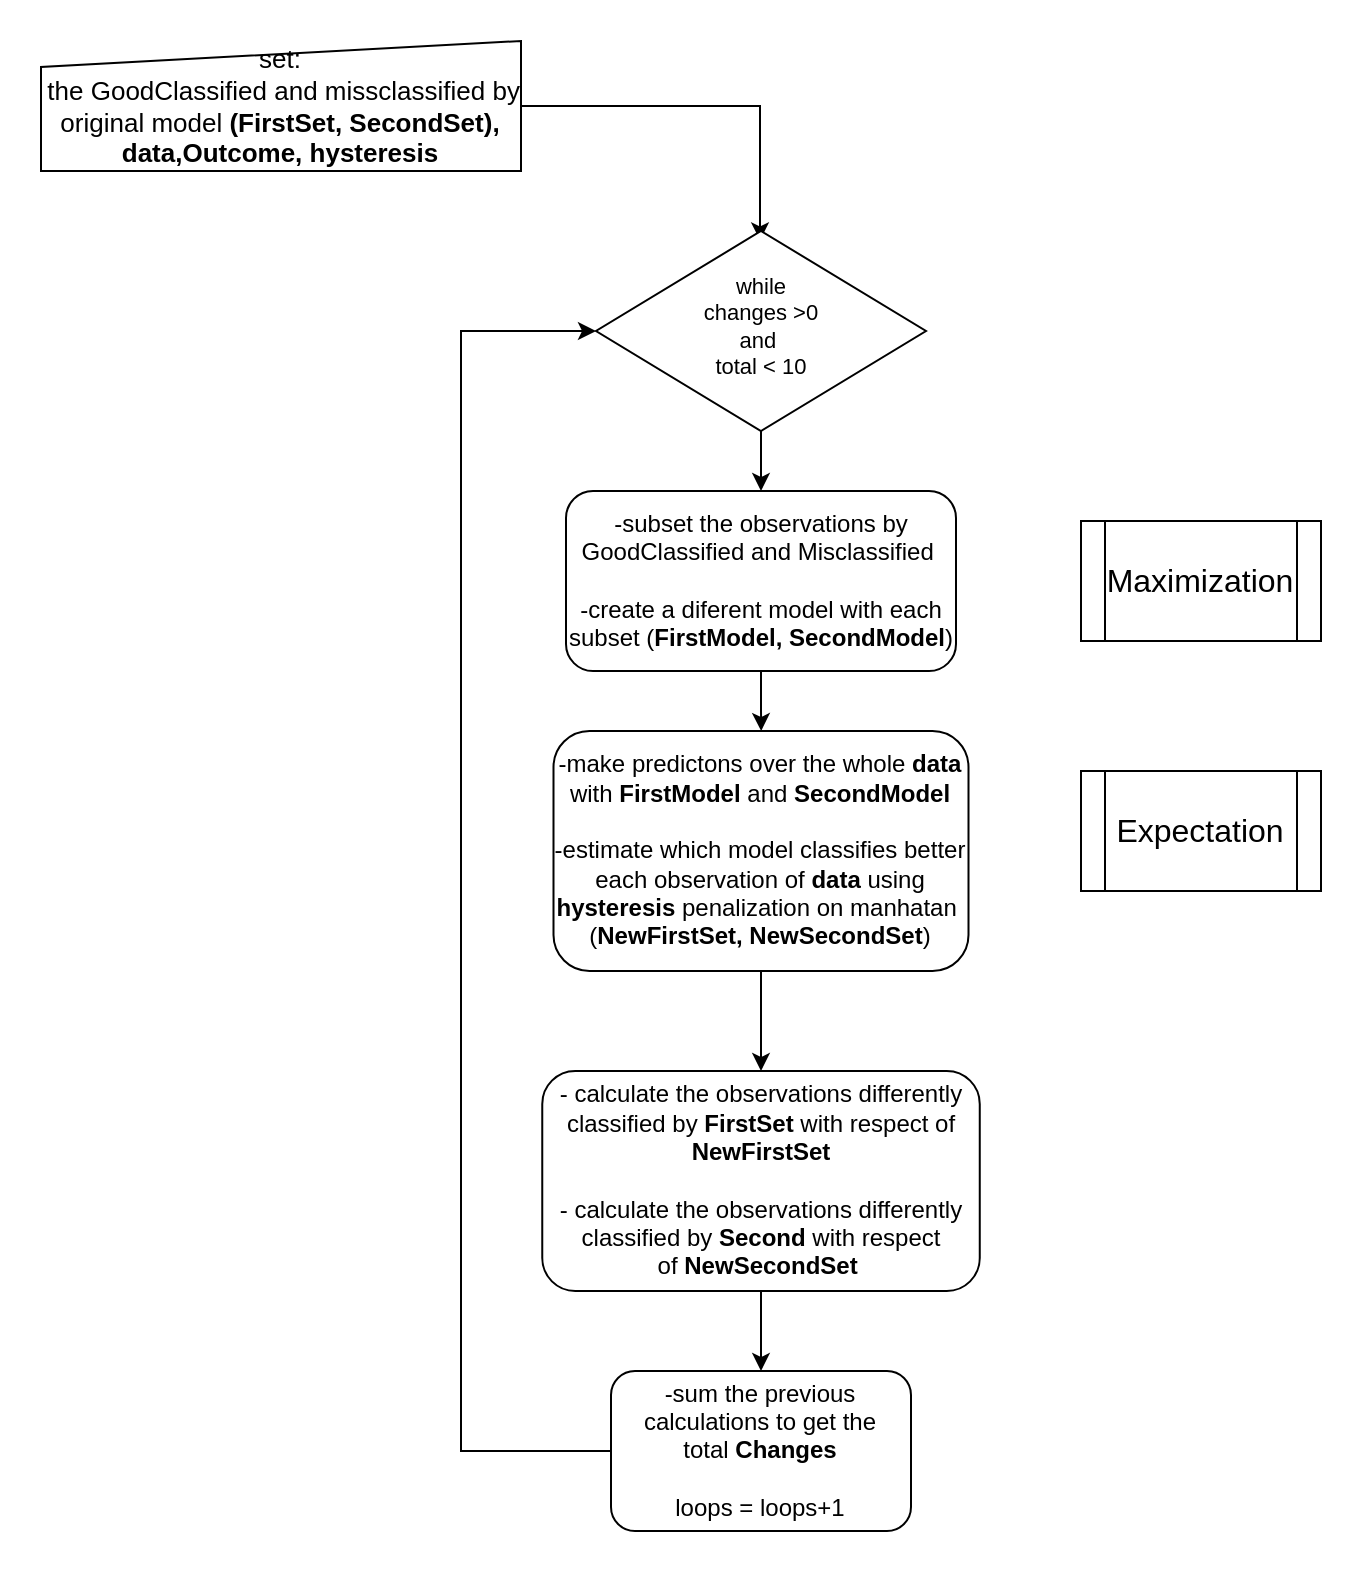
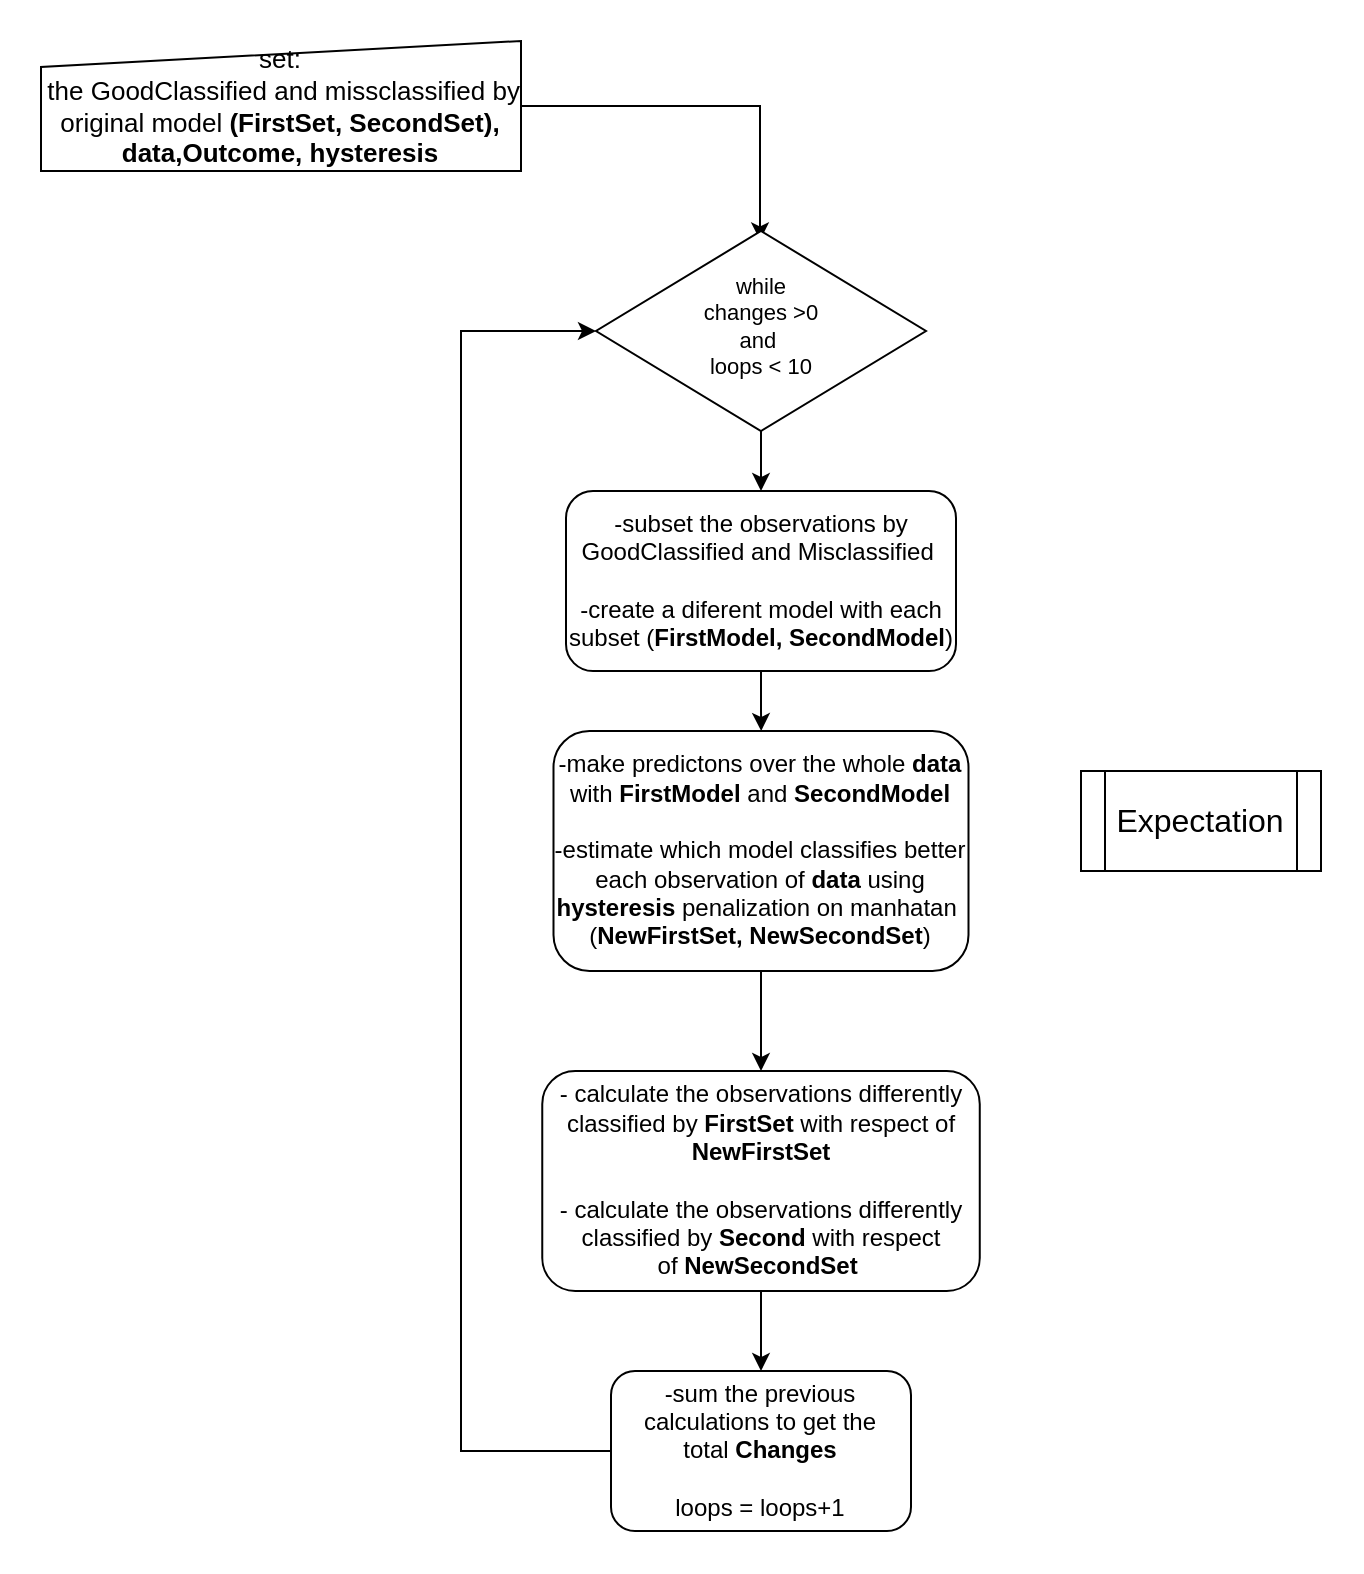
- <mxCell id="7" value="while&lt;br&gt;changes &amp;gt;0&lt;br&gt;and&amp;nbsp;&lt;br&gt;total &amp;lt; 10" style="rhombus;whiteSpace=wrap;html=1;shadow=0;fontFamily=Helvetica;fontSize=11;align=center;strokeWidth=1;spacing=6;spacingTop=-4;" vertex="1" parent="1"><mxGeometry x="297.5" y="115" width="165" height="100" as="geometry" /></mxCell>
+ <mxCell id="7" value="while&lt;br&gt;changes &amp;gt;0&lt;br&gt;and&amp;nbsp;&lt;br&gt;loops &amp;lt; 10" style="rhombus;whiteSpace=wrap;html=1;shadow=0;fontFamily=Helvetica;fontSize=11;align=center;strokeWidth=1;spacing=6;spacingTop=-4;" vertex="1" parent="1"><mxGeometry x="297.5" y="115" width="165" height="100" as="geometry" /></mxCell>
- <mxCell id="14" value="&lt;font style=&quot;font-size: 16px&quot;&gt;Maximization&lt;/font&gt;" style="shape=process;whiteSpace=wrap;html=1;backgroundOutline=1;" vertex="1" parent="1"><mxGeometry x="540" y="260" width="120" height="60" as="geometry" /></mxCell>
- <mxCell id="15" value="&lt;font style=&quot;font-size: 16px&quot;&gt;Expectation&lt;/font&gt;" style="shape=process;whiteSpace=wrap;html=1;backgroundOutline=1;" vertex="1" parent="1"><mxGeometry x="540" y="385" width="120" height="60" as="geometry" /></mxCell>
+ <mxCell id="15" value="&lt;font style=&quot;font-size: 16px&quot;&gt;Expectation&lt;/font&gt;" style="shape=process;whiteSpace=wrap;html=1;backgroundOutline=1;" vertex="1" parent="1"><mxGeometry x="540" y="385" width="120" height="50" as="geometry" /></mxCell>
